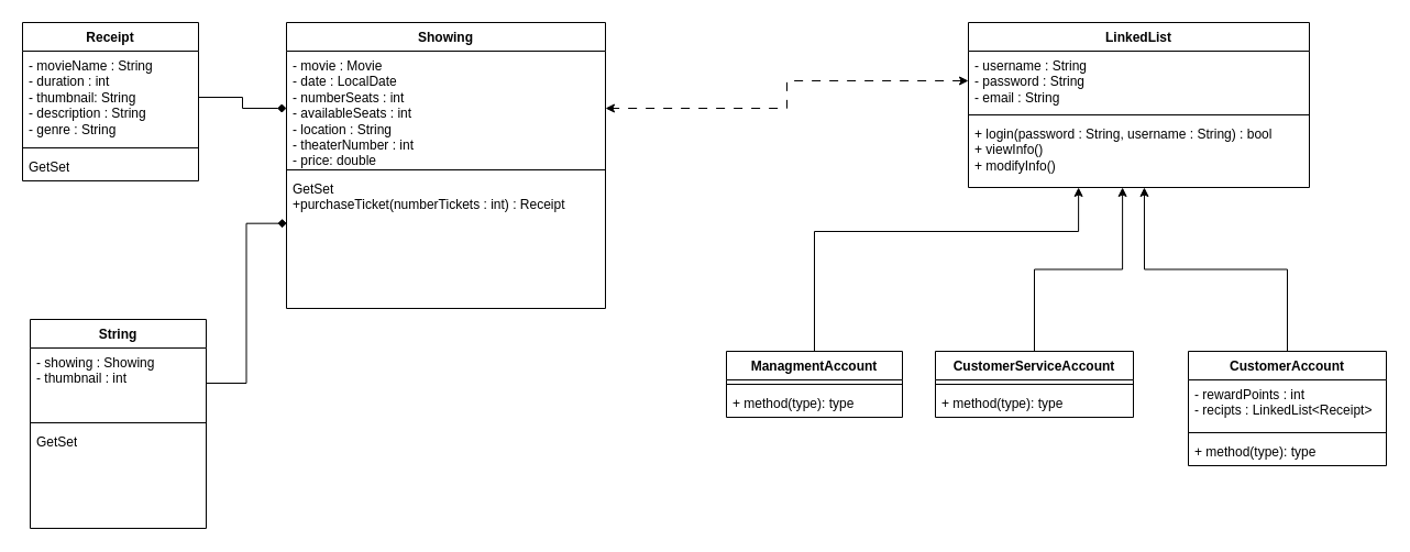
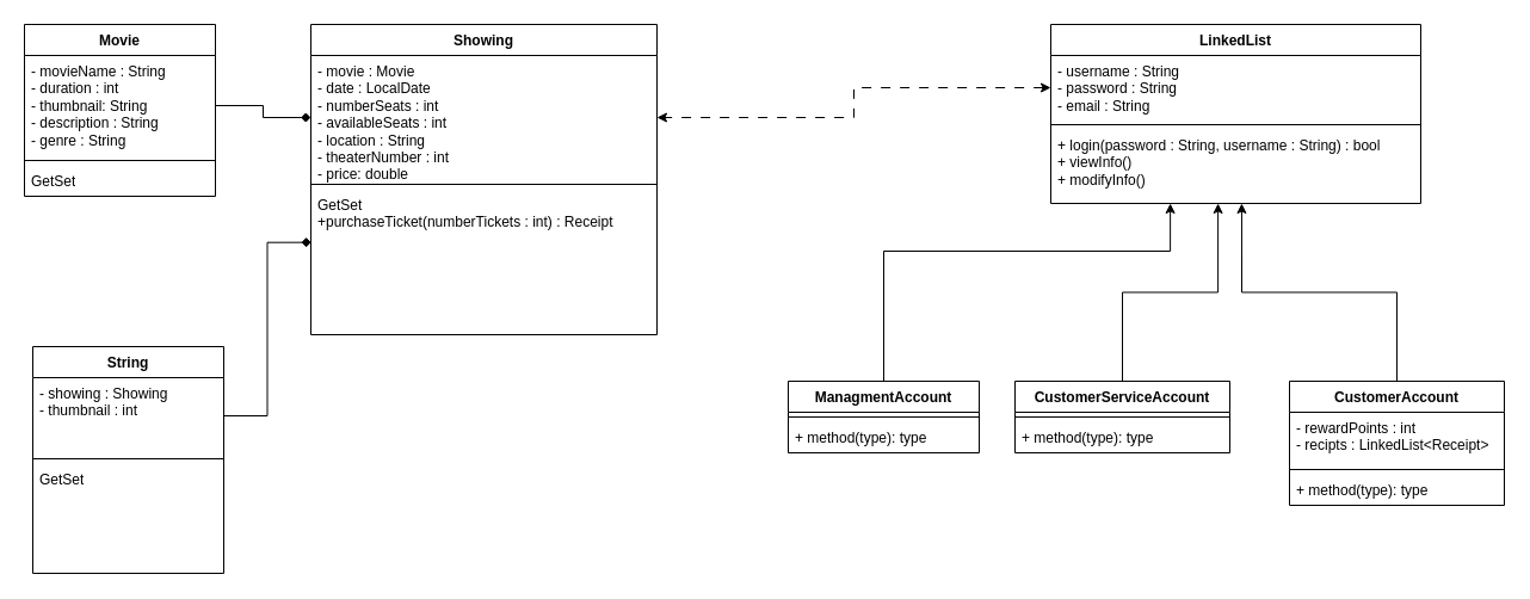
- <mxCell id="20" value="Receipt" style="swimlane;fontStyle=1;align=center;verticalAlign=top;childLayout=stackLayout;horizontal=1;startSize=26;horizontalStack=0;resizeParent=1;resizeParentMax=0;resizeLast=0;collapsible=1;marginBottom=0;whiteSpace=wrap;html=1;" parent="1" vertex="1"><mxGeometry x="20" y="20" width="160" height="144" as="geometry" /></mxCell>
+ <mxCell id="20" value="Movie" style="swimlane;fontStyle=1;align=center;verticalAlign=top;childLayout=stackLayout;horizontal=1;startSize=26;horizontalStack=0;resizeParent=1;resizeParentMax=0;resizeLast=0;collapsible=1;marginBottom=0;whiteSpace=wrap;html=1;" parent="1" vertex="1"><mxGeometry x="20" y="20" width="160" height="144" as="geometry" /></mxCell>
